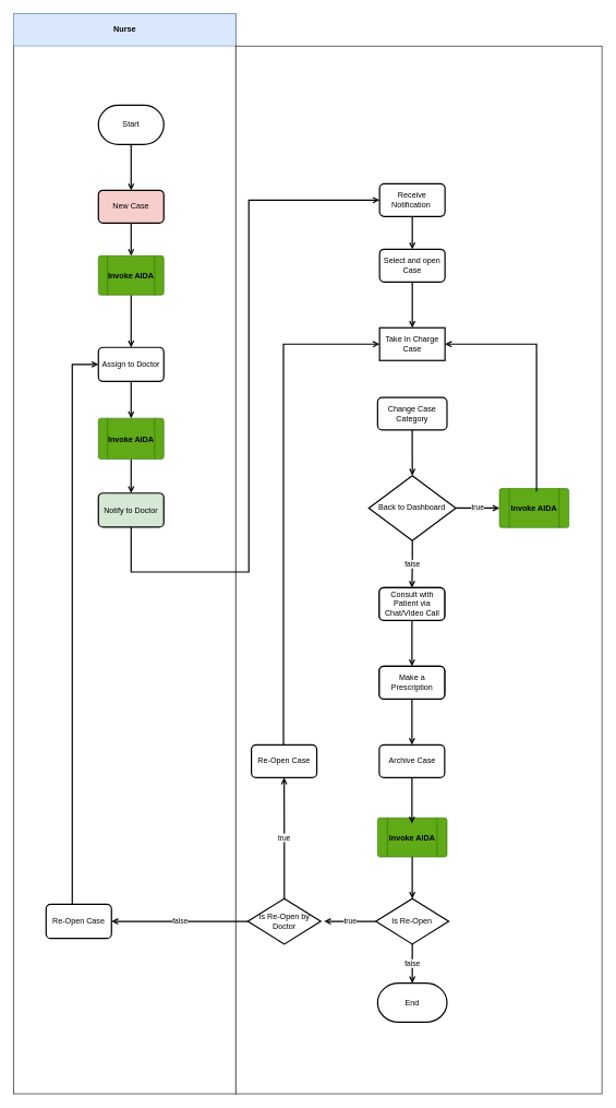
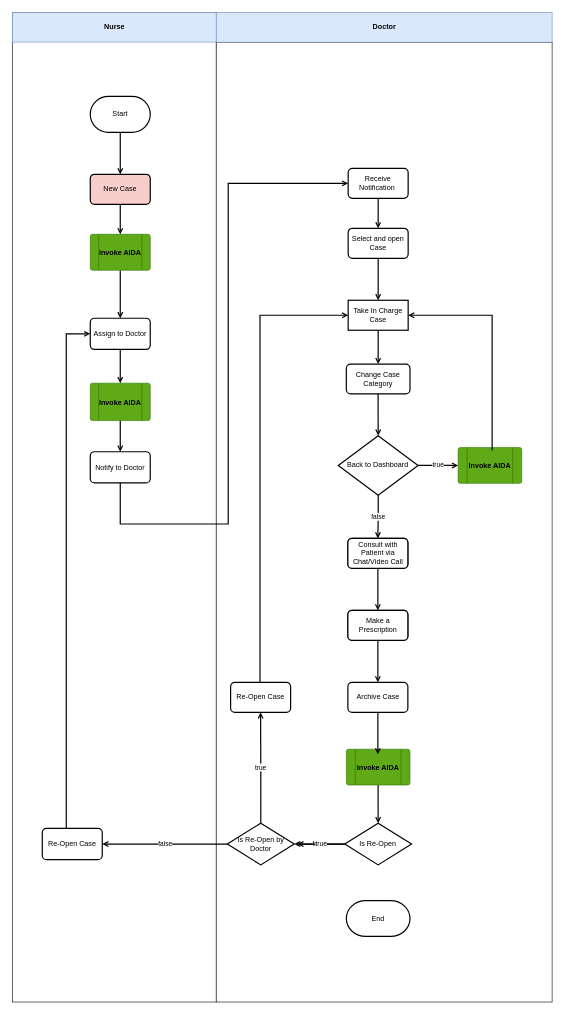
+ <mxCell id="17" value="&lt;b&gt;&lt;font style=&quot;font-size: 12px&quot;&gt;Doctor&lt;/font&gt;&lt;/b&gt;" style="html=1;fillColor=#dae8fc;strokeColor=#6c8ebf;" vertex="1" parent="15"><mxGeometry width="560" height="49.699" as="geometry" /></mxCell>
+ <mxCell id="43" style="edgeStyle=orthogonalEdgeStyle;rounded=0;orthogonalLoop=1;jettySize=auto;html=1;entryX=0.5;entryY=0;entryDx=0;entryDy=0;endArrow=open;endFill=0;strokeColor=#000000;strokeWidth=2;" edge="1" parent="1" source="44" target="18"><mxGeometry relative="1" as="geometry" /></mxCell>
- <mxCell id="14" value="&lt;span&gt;Notify to Doctor&lt;/span&gt;" style="rounded=1;whiteSpace=wrap;html=1;absoluteArcSize=1;arcSize=14;strokeWidth=2;fillColor=#d5e8d4;" vertex="1" parent="2"><mxGeometry x="130" y="732.53" width="100" height="51.969" as="geometry" /></mxCell>
+ <mxCell id="14" value="&lt;span&gt;Notify to Doctor&lt;/span&gt;" style="rounded=1;whiteSpace=wrap;html=1;absoluteArcSize=1;arcSize=14;strokeWidth=2;" vertex="1" parent="2"><mxGeometry x="130" y="732.53" width="100" height="51.969" as="geometry" /></mxCell>
- <mxCell id="19" value="false" style="edgeStyle=orthogonalEdgeStyle;rounded=0;orthogonalLoop=1;jettySize=auto;html=1;endArrow=open;endFill=0;strokeColor=#000000;strokeWidth=2;entryX=0.5;entryY=0;entryDx=0;entryDy=0;entryPerimeter=0;" edge="1" parent="15" source="21" target="22"><mxGeometry relative="1" as="geometry"><mxPoint x="283.878" y="1481.024" as="targetPoint" /></mxGeometry></mxCell>
+ <mxCell id="19" value="false" style="edgeStyle=orthogonalEdgeStyle;rounded=0;orthogonalLoop=1;jettySize=auto;html=1;endArrow=open;endFill=0;strokeColor=#000000;strokeWidth=2;" edge="1" parent="15" source="21" target="23"><mxGeometry relative="1" as="geometry"><mxPoint x="283.878" y="1481.024" as="targetPoint" /></mxGeometry></mxCell>
